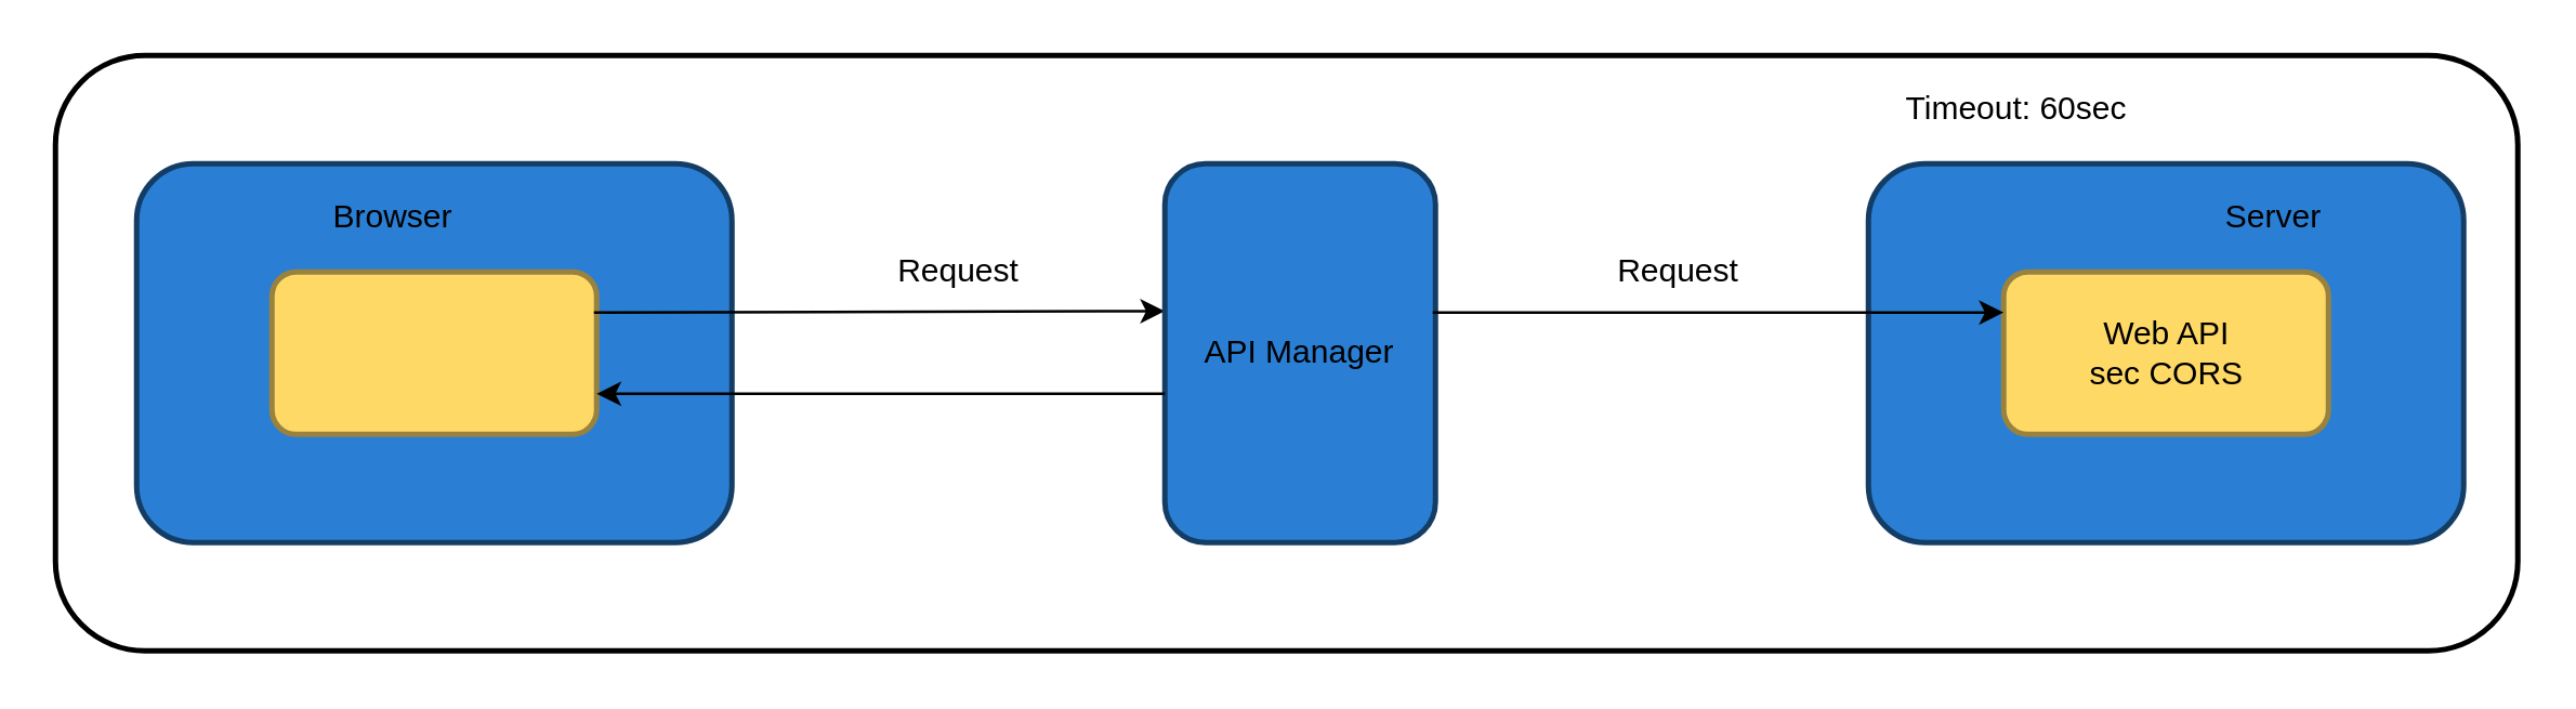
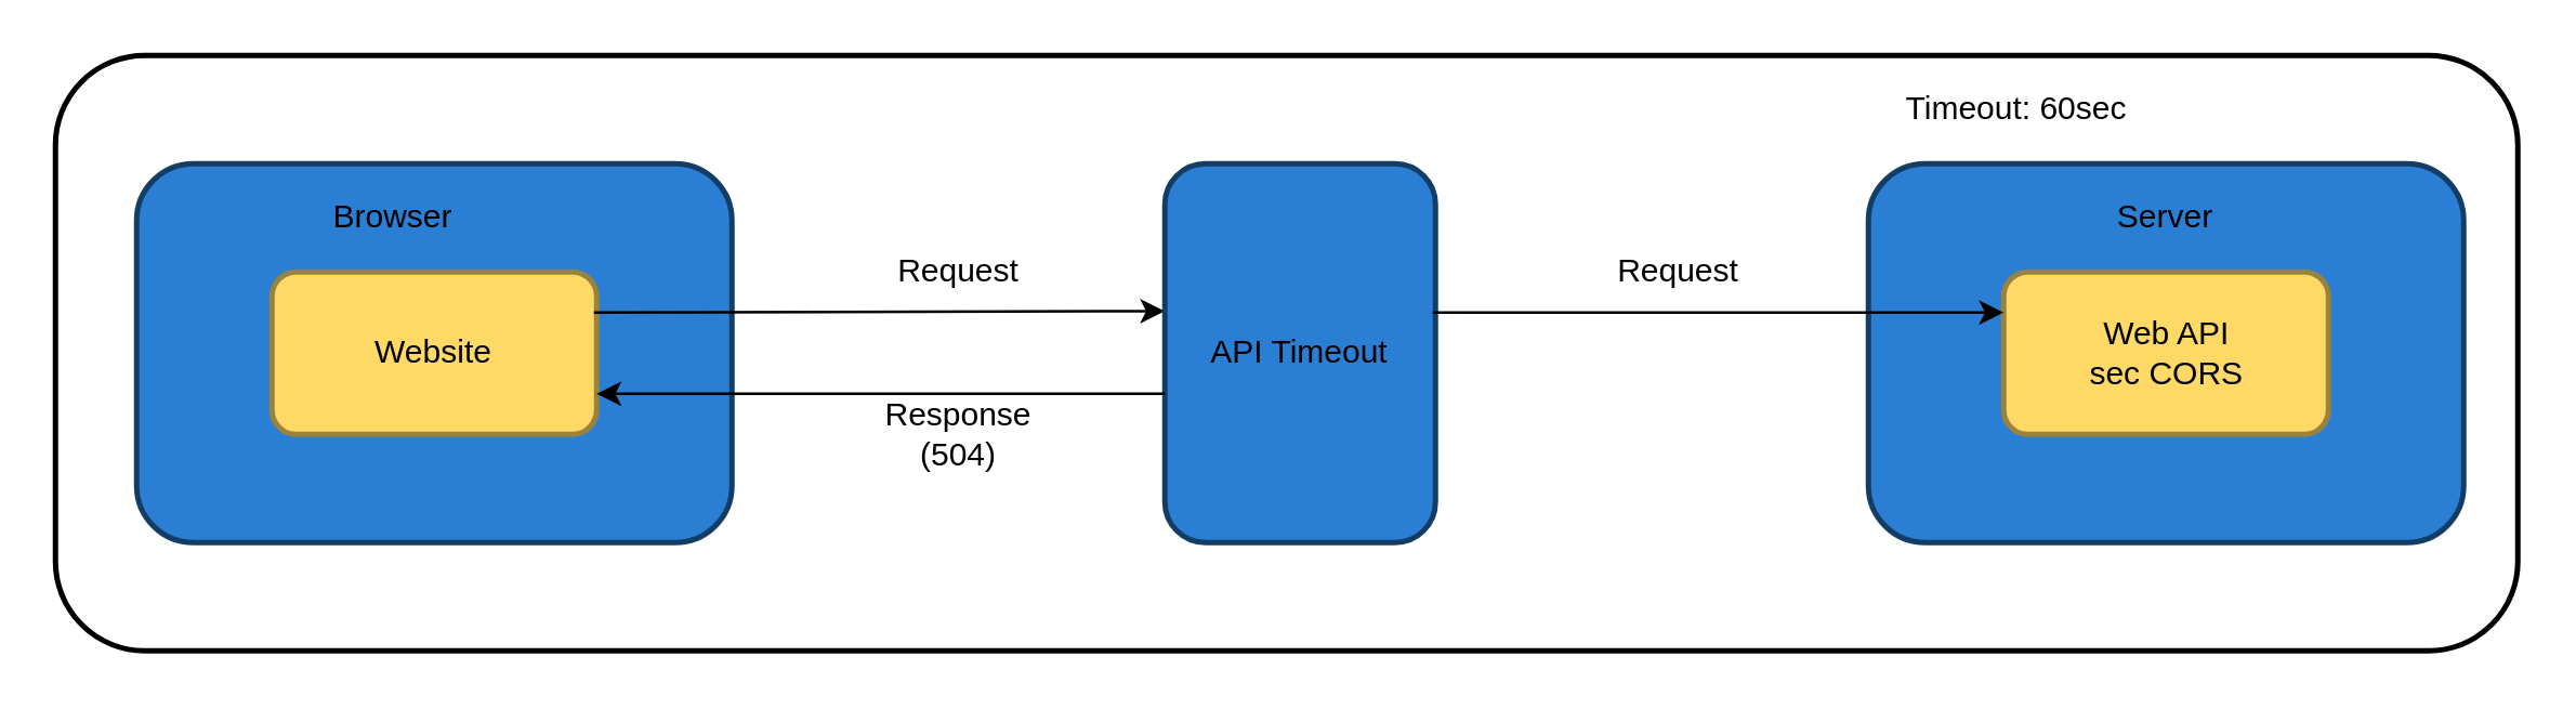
- <mxCell id="12" value="Server" style="text;html=1;strokeColor=none;fillColor=none;align=center;verticalAlign=middle;whiteSpace=wrap;rounded=0;" parent="1" vertex="1"><mxGeometry x="820" y="70" width="40" height="20" as="geometry" /></mxCell>
+ <mxCell id="12" value="Server" style="text;html=1;strokeColor=none;fillColor=none;align=center;verticalAlign=middle;whiteSpace=wrap;rounded=0;" parent="1" vertex="1"><mxGeometry x="780" y="70" width="40" height="20" as="geometry" /></mxCell>
+ <mxCell id="11" value="Website" style="text;html=1;strokeColor=none;fillColor=none;align=center;verticalAlign=middle;whiteSpace=wrap;rounded=0;" parent="1" vertex="1"><mxGeometry x="140" y="120" width="40" height="20" as="geometry" /></mxCell>
- <mxCell id="14" value="API Manager" style="rounded=1;whiteSpace=wrap;html=1;align=center;fillColor=#2A7FD4;strokeColor=#143D66;strokeWidth=2;" vertex="1" parent="1"><mxGeometry x="430" y="60" width="100" height="140" as="geometry" /></mxCell>
+ <mxCell id="14" value="API Timeout" style="rounded=1;whiteSpace=wrap;html=1;align=center;fillColor=#2A7FD4;strokeColor=#143D66;strokeWidth=2;" vertex="1" parent="1"><mxGeometry x="430" y="60" width="100" height="140" as="geometry" /></mxCell>
+ <mxCell id="9" value="Response (504)" style="text;html=1;strokeColor=none;fillColor=none;align=center;verticalAlign=middle;whiteSpace=wrap;rounded=0;" parent="1" vertex="1"><mxGeometry x="334" y="150" width="40" height="20" as="geometry" /></mxCell>
